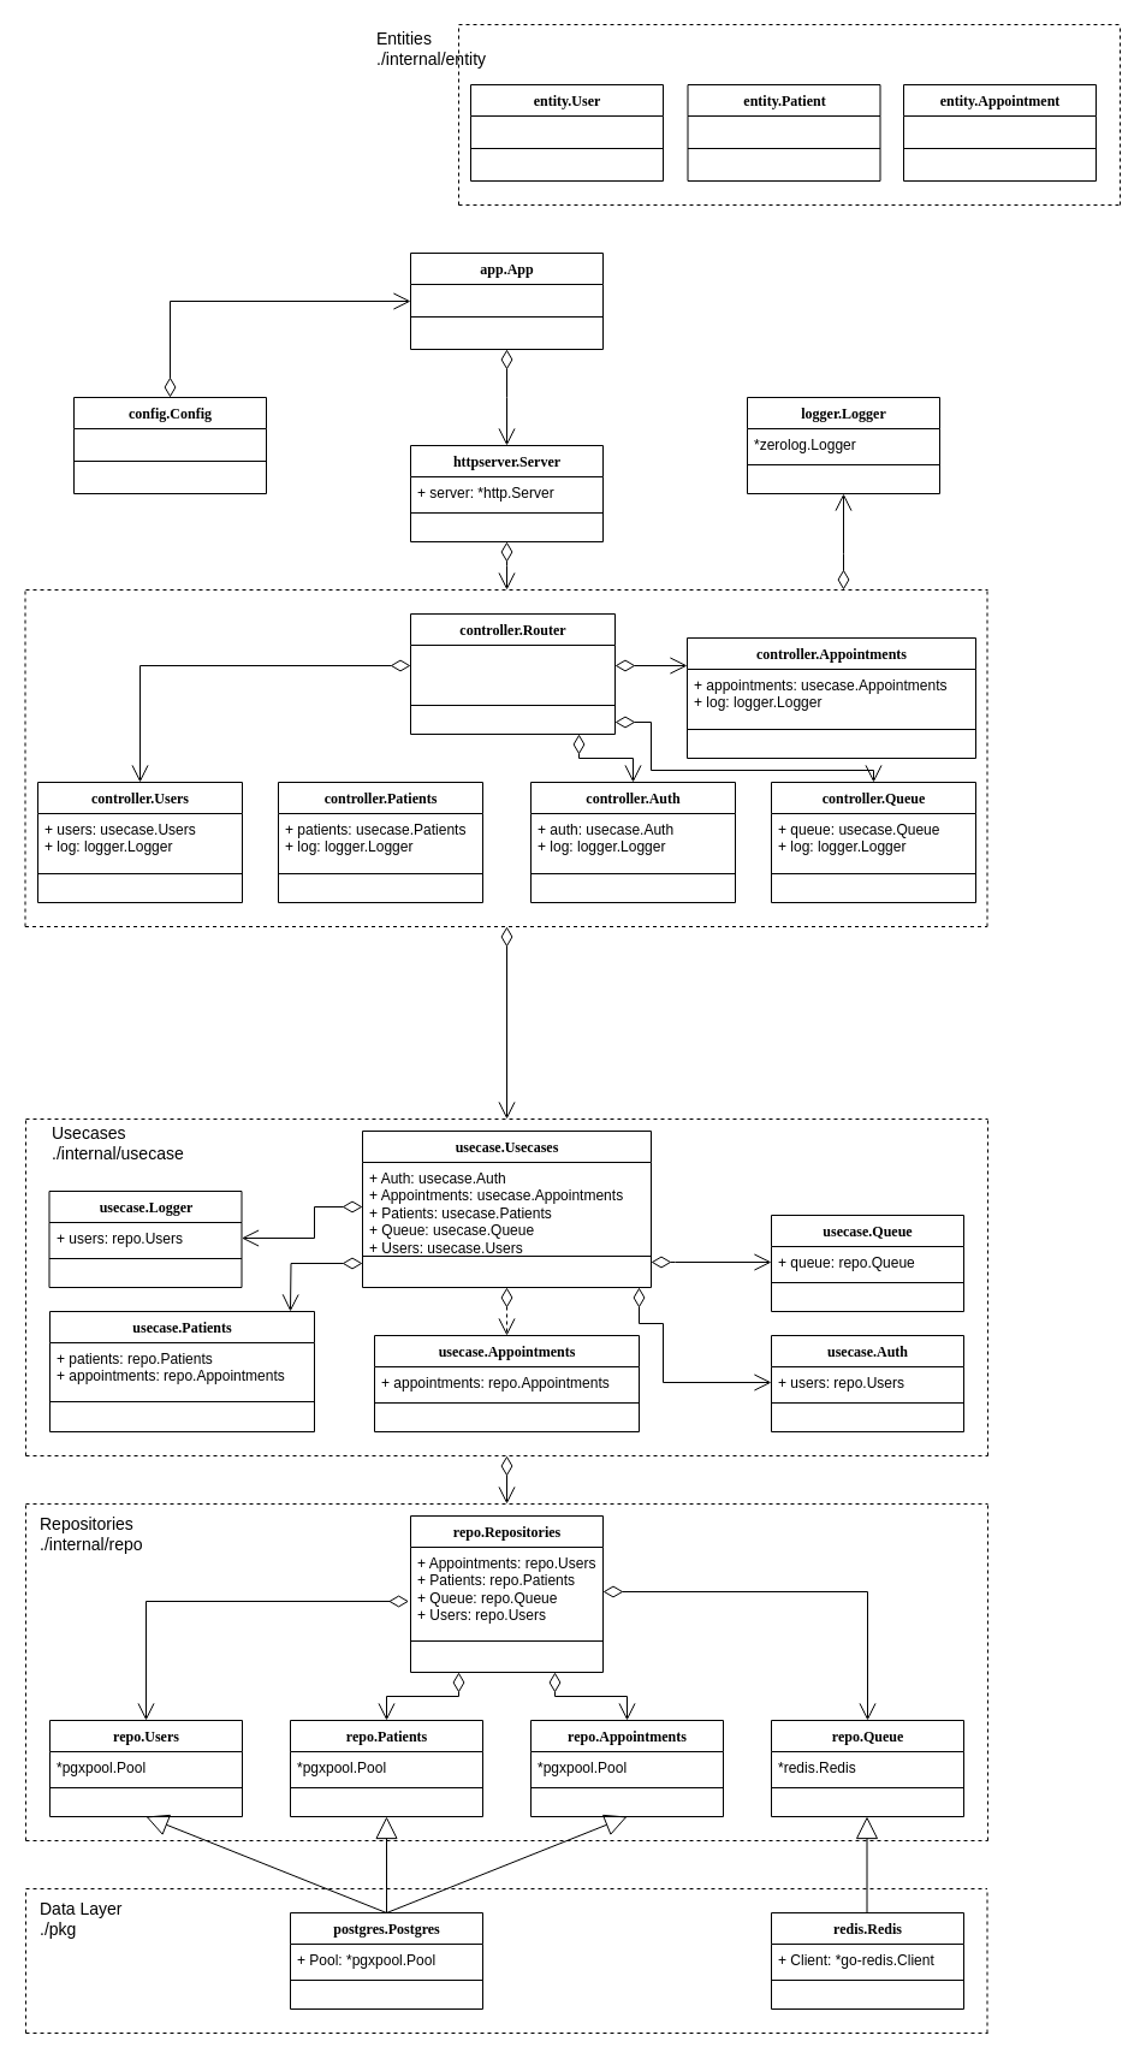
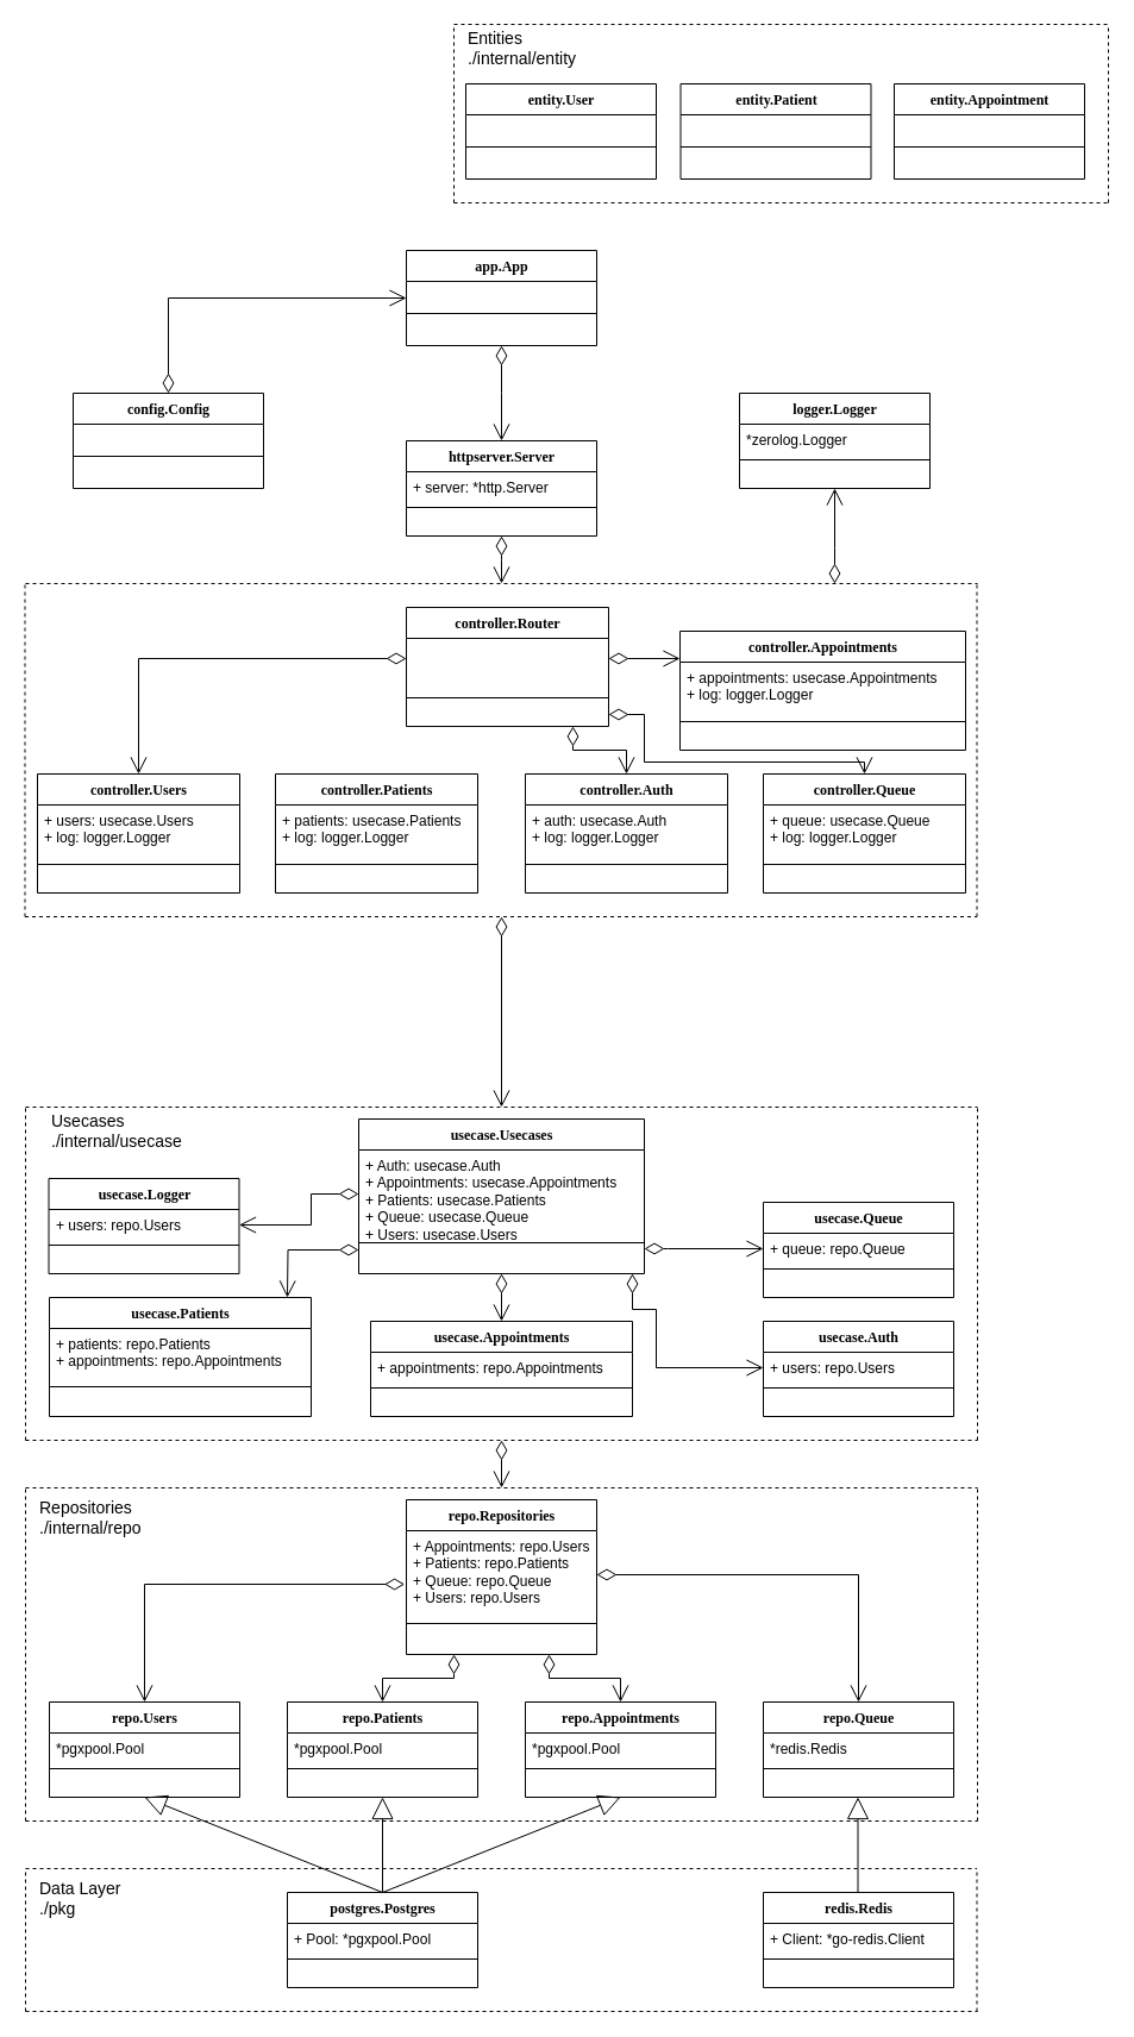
- <mxCell id="115" value="Entities&lt;br&gt;./internal/entity" style="text;html=1;strokeColor=none;fillColor=none;align=left;verticalAlign=middle;whiteSpace=wrap;rounded=0;fontSize=14;" parent="1" vertex="1"><mxGeometry x="310.5" y="20" width="180.5" height="40" as="geometry" /></mxCell>
+ <mxCell id="115" value="Entities&lt;br&gt;./internal/entity" style="text;html=1;strokeColor=none;fillColor=none;align=left;verticalAlign=middle;whiteSpace=wrap;rounded=0;fontSize=14;" parent="1" vertex="1"><mxGeometry x="390.5" y="20" width="180.5" height="40" as="geometry" /></mxCell>
- <mxCell id="74" value="" style="endArrow=open;html=1;endSize=12;startArrow=diamondThin;startSize=14;startFill=0;edgeStyle=orthogonalEdgeStyle;align=left;verticalAlign=bottom;rounded=0;fontSize=14;entryX=0.5;entryY=0;entryDx=0;entryDy=0;exitX=0.5;exitY=1;exitDx=0;exitDy=0;dashed=1;" parent="1" source="69" target="57" edge="1"><mxGeometry x="-1" y="3" relative="1" as="geometry"><mxPoint x="421" y="1089" as="sourcePoint" /><mxPoint x="521" y="1089" as="targetPoint" /><Array as="points" /></mxGeometry></mxCell>
+ <mxCell id="74" value="" style="endArrow=open;html=1;endSize=12;startArrow=diamondThin;startSize=14;startFill=0;edgeStyle=orthogonalEdgeStyle;align=left;verticalAlign=bottom;rounded=0;fontSize=14;entryX=0.5;entryY=0;entryDx=0;entryDy=0;exitX=0.5;exitY=1;exitDx=0;exitDy=0;" parent="1" source="69" target="57" edge="1"><mxGeometry x="-1" y="3" relative="1" as="geometry"><mxPoint x="421" y="1089" as="sourcePoint" /><mxPoint x="521" y="1089" as="targetPoint" /><Array as="points" /></mxGeometry></mxCell>
